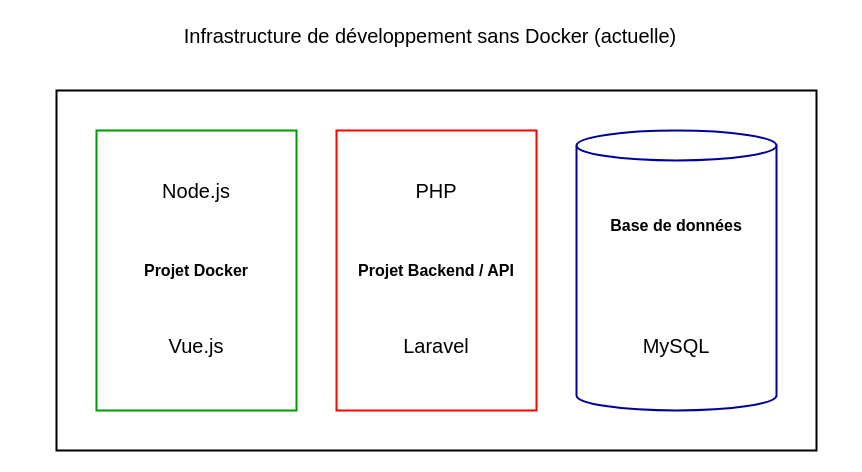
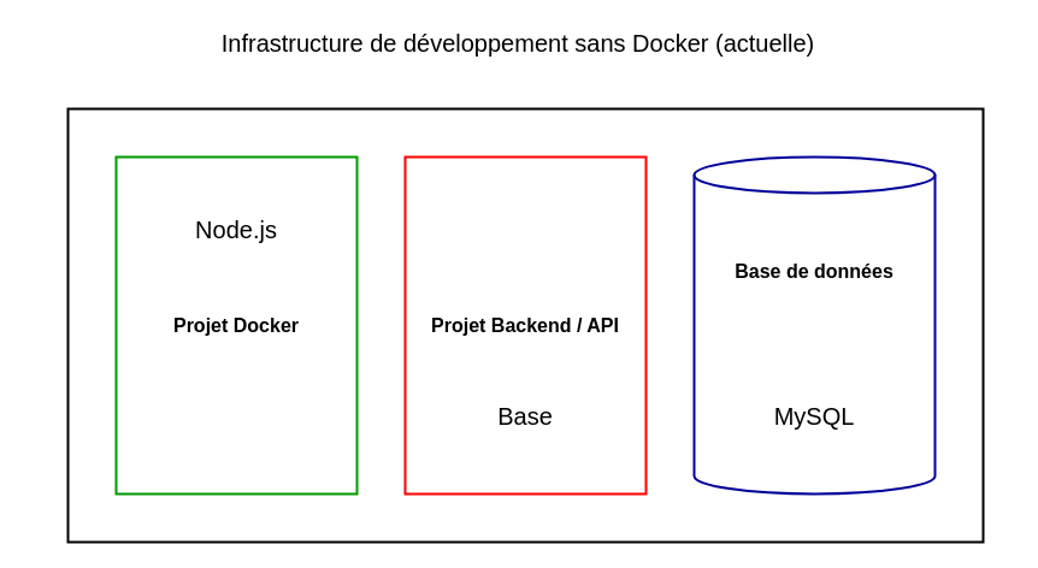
- <mxCell id="10" value="PHP" style="text;html=1;strokeColor=none;fillColor=none;align=center;verticalAlign=middle;whiteSpace=wrap;rounded=0;fontSize=20;" vertex="1" parent="1"><mxGeometry x="336" y="175" width="200" height="30" as="geometry" /></mxCell>
- <mxCell id="9" value="Vue.js" style="text;html=1;strokeColor=none;fillColor=none;align=center;verticalAlign=middle;whiteSpace=wrap;rounded=0;fontSize=20;" vertex="1" parent="1"><mxGeometry x="96" y="330" width="200" height="30" as="geometry" /></mxCell>
- <mxCell id="11" value="Laravel" style="text;html=1;strokeColor=none;fillColor=none;align=center;verticalAlign=middle;whiteSpace=wrap;rounded=0;fontSize=20;" vertex="1" parent="1"><mxGeometry x="336" y="330" width="200" height="30" as="geometry" /></mxCell>
+ <mxCell id="11" value="Base" style="text;html=1;strokeColor=none;fillColor=none;align=center;verticalAlign=middle;whiteSpace=wrap;rounded=0;fontSize=20;" vertex="1" parent="1"><mxGeometry x="336" y="330" width="200" height="30" as="geometry" /></mxCell>
